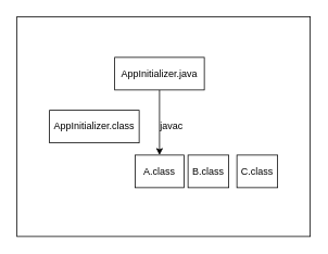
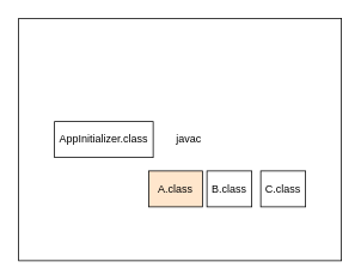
- <mxCell id="4" value="AppInitializer.java" style="rounded=0;whiteSpace=wrap;html=1;" parent="1" vertex="1"><mxGeometry x="140" y="70" width="110" height="40" as="geometry" /></mxCell>
- <mxCell id="3" value="" style="edgeStyle=orthogonalEdgeStyle;rounded=0;orthogonalLoop=1;jettySize=auto;html=1;" parent="1" source="4" target="5" edge="1"><mxGeometry relative="1" as="geometry" /></mxCell>
- <mxCell id="5" value="A.class" style="rounded=0;whiteSpace=wrap;html=1;" parent="1" vertex="1"><mxGeometry x="165" y="190" width="60" height="40" as="geometry" /></mxCell>
+ <mxCell id="5" value="A.class" style="rounded=0;whiteSpace=wrap;html=1;fillColor=#ffe6cc;" parent="1" vertex="1"><mxGeometry x="165" y="190" width="60" height="40" as="geometry" /></mxCell>
